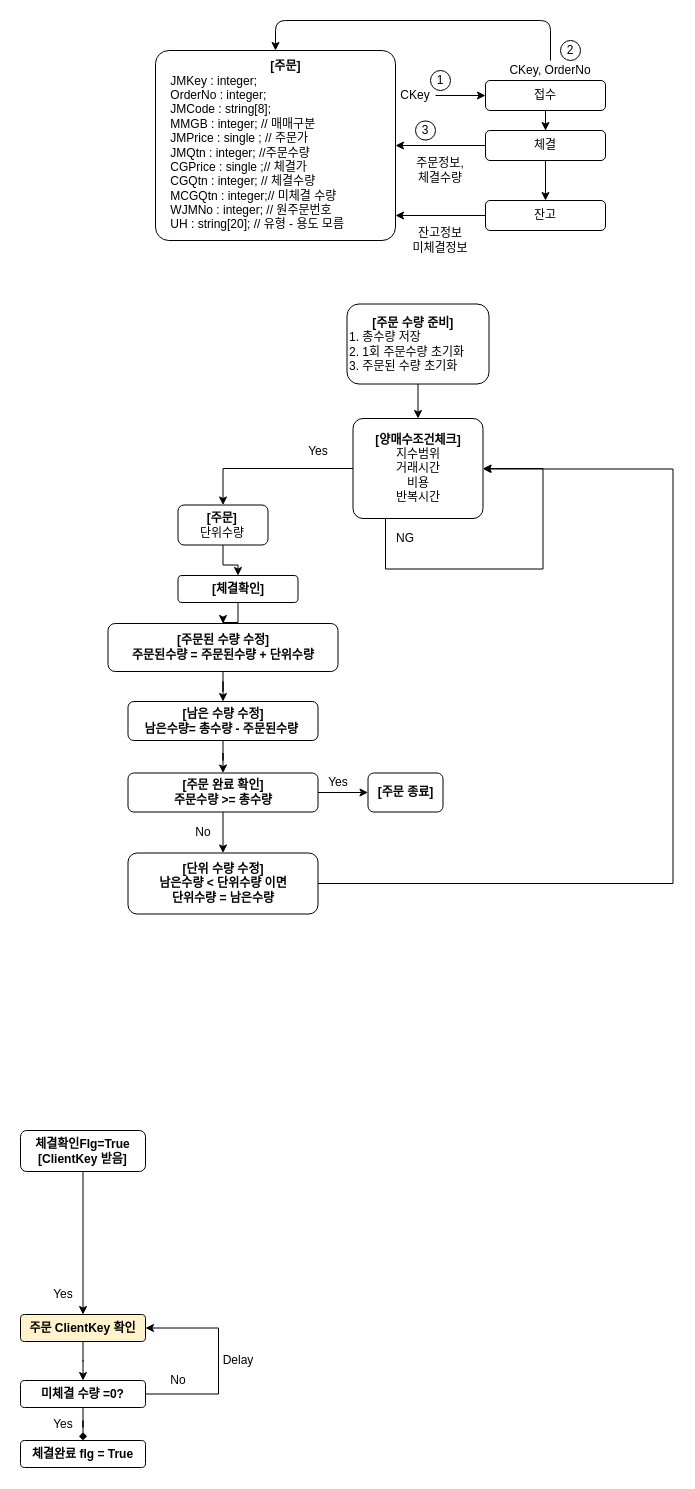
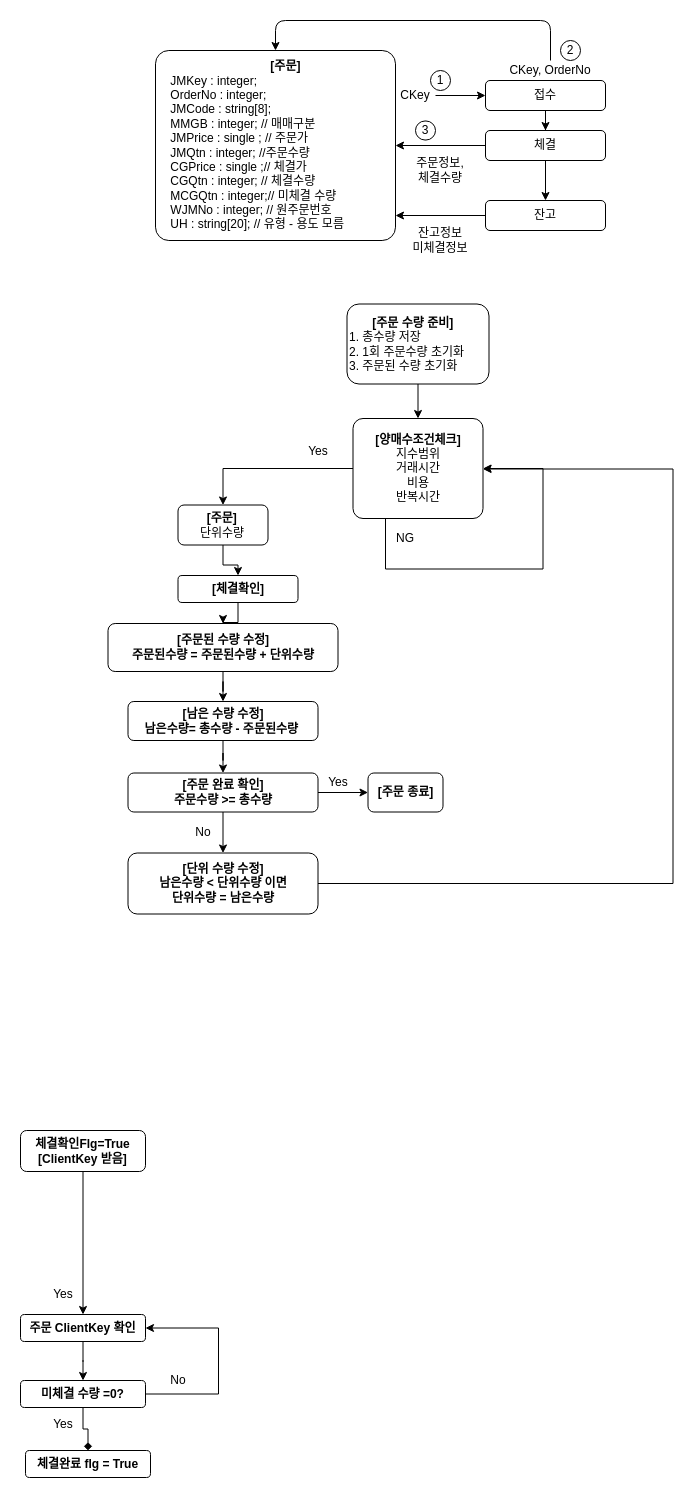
- <mxCell id="45" value="&lt;b&gt;주문 ClientKey 확인&lt;/b&gt;" style="rounded=1;whiteSpace=wrap;html=1;shadow=0;glass=0;comic=0;strokeColor=#000000;align=center;fillColor=#fff2cc;" vertex="1" parent="1"><mxGeometry x="20" y="1314" width="125" height="27" as="geometry" /></mxCell>
+ <mxCell id="45" value="&lt;b&gt;주문 ClientKey 확인&lt;/b&gt;" style="rounded=1;whiteSpace=wrap;html=1;shadow=0;glass=0;comic=0;strokeColor=#000000;align=center;" vertex="1" parent="1"><mxGeometry x="20" y="1314" width="125" height="27" as="geometry" /></mxCell>
- <mxCell id="53" value="Delay" style="text;html=1;strokeColor=none;fillColor=none;align=center;verticalAlign=middle;whiteSpace=wrap;rounded=0;shadow=0;glass=0;comic=0;" vertex="1" parent="1"><mxGeometry x="218" y="1350" width="40" height="20" as="geometry" /></mxCell>
- <mxCell id="49" value="&lt;b&gt;체결완료 flg = True&lt;/b&gt;" style="rounded=1;whiteSpace=wrap;html=1;shadow=0;glass=0;comic=0;strokeColor=#000000;align=center;" vertex="1" parent="1"><mxGeometry x="20" y="1440" width="125" height="27" as="geometry" /></mxCell>
+ <mxCell id="49" value="&lt;b&gt;체결완료 flg = True&lt;/b&gt;" style="rounded=1;whiteSpace=wrap;html=1;shadow=0;glass=0;comic=0;strokeColor=#000000;align=center;" vertex="1" parent="1"><mxGeometry x="25" y="1450" width="125" height="27" as="geometry" /></mxCell>
